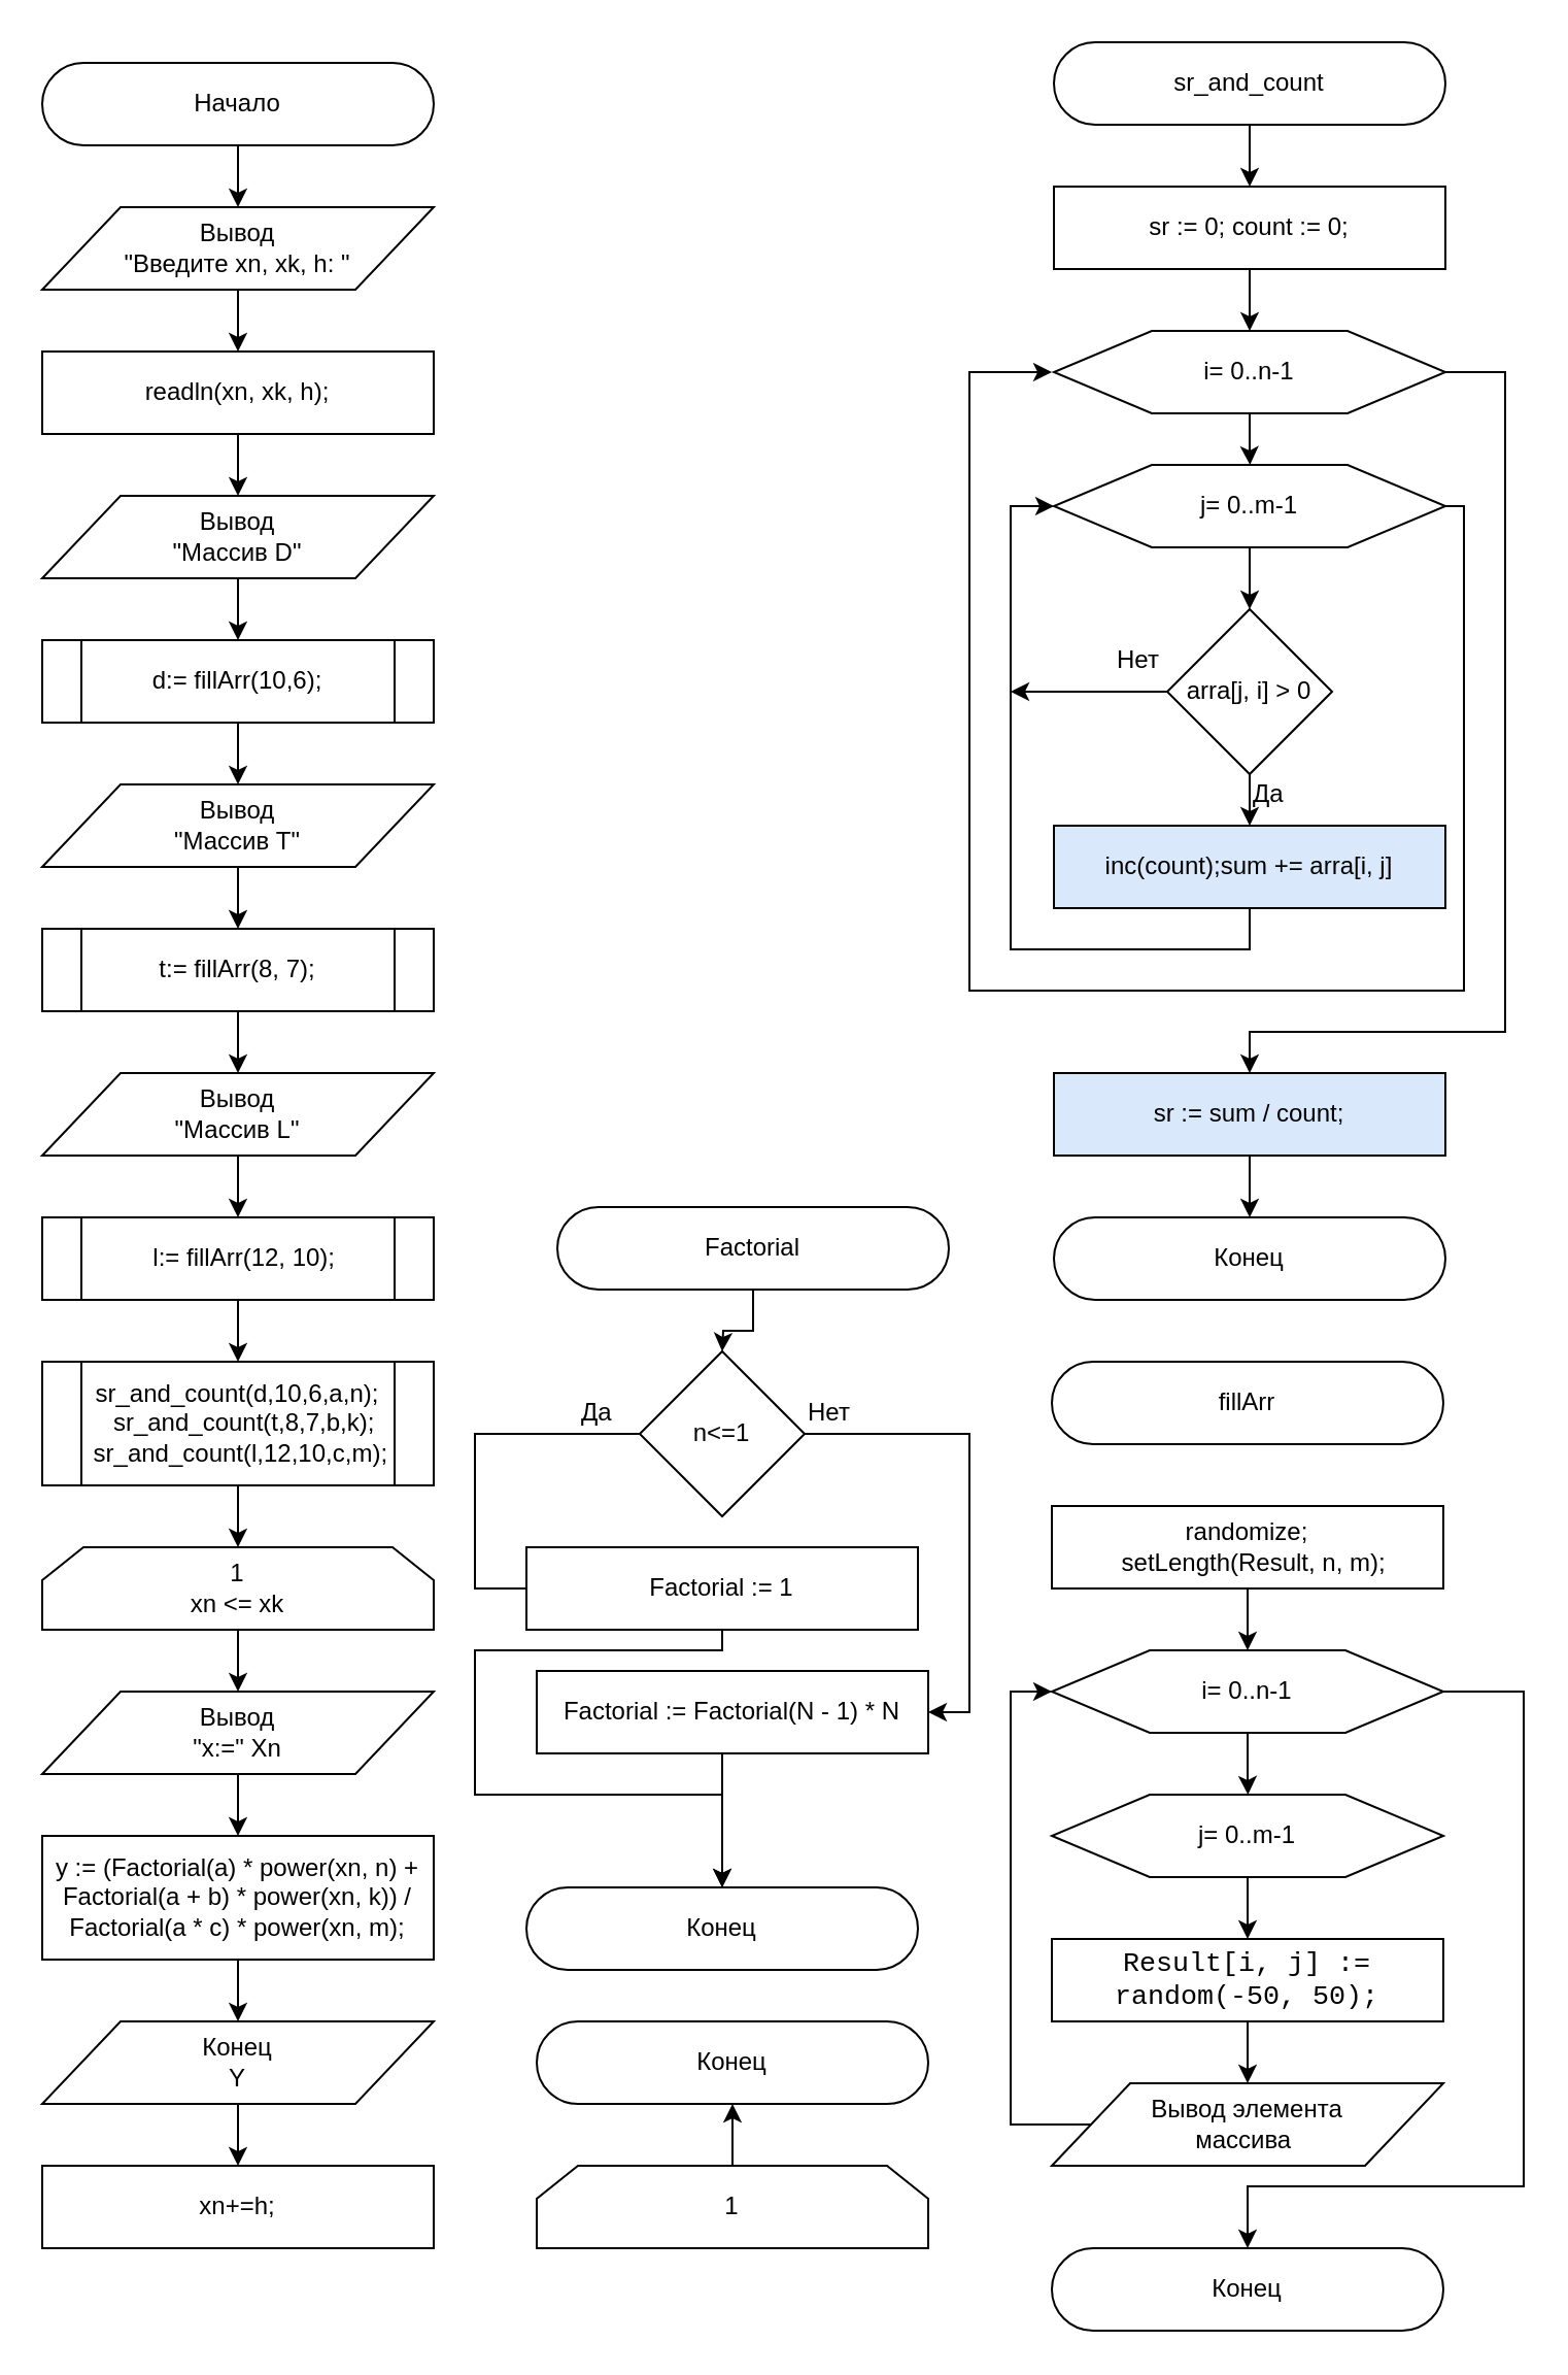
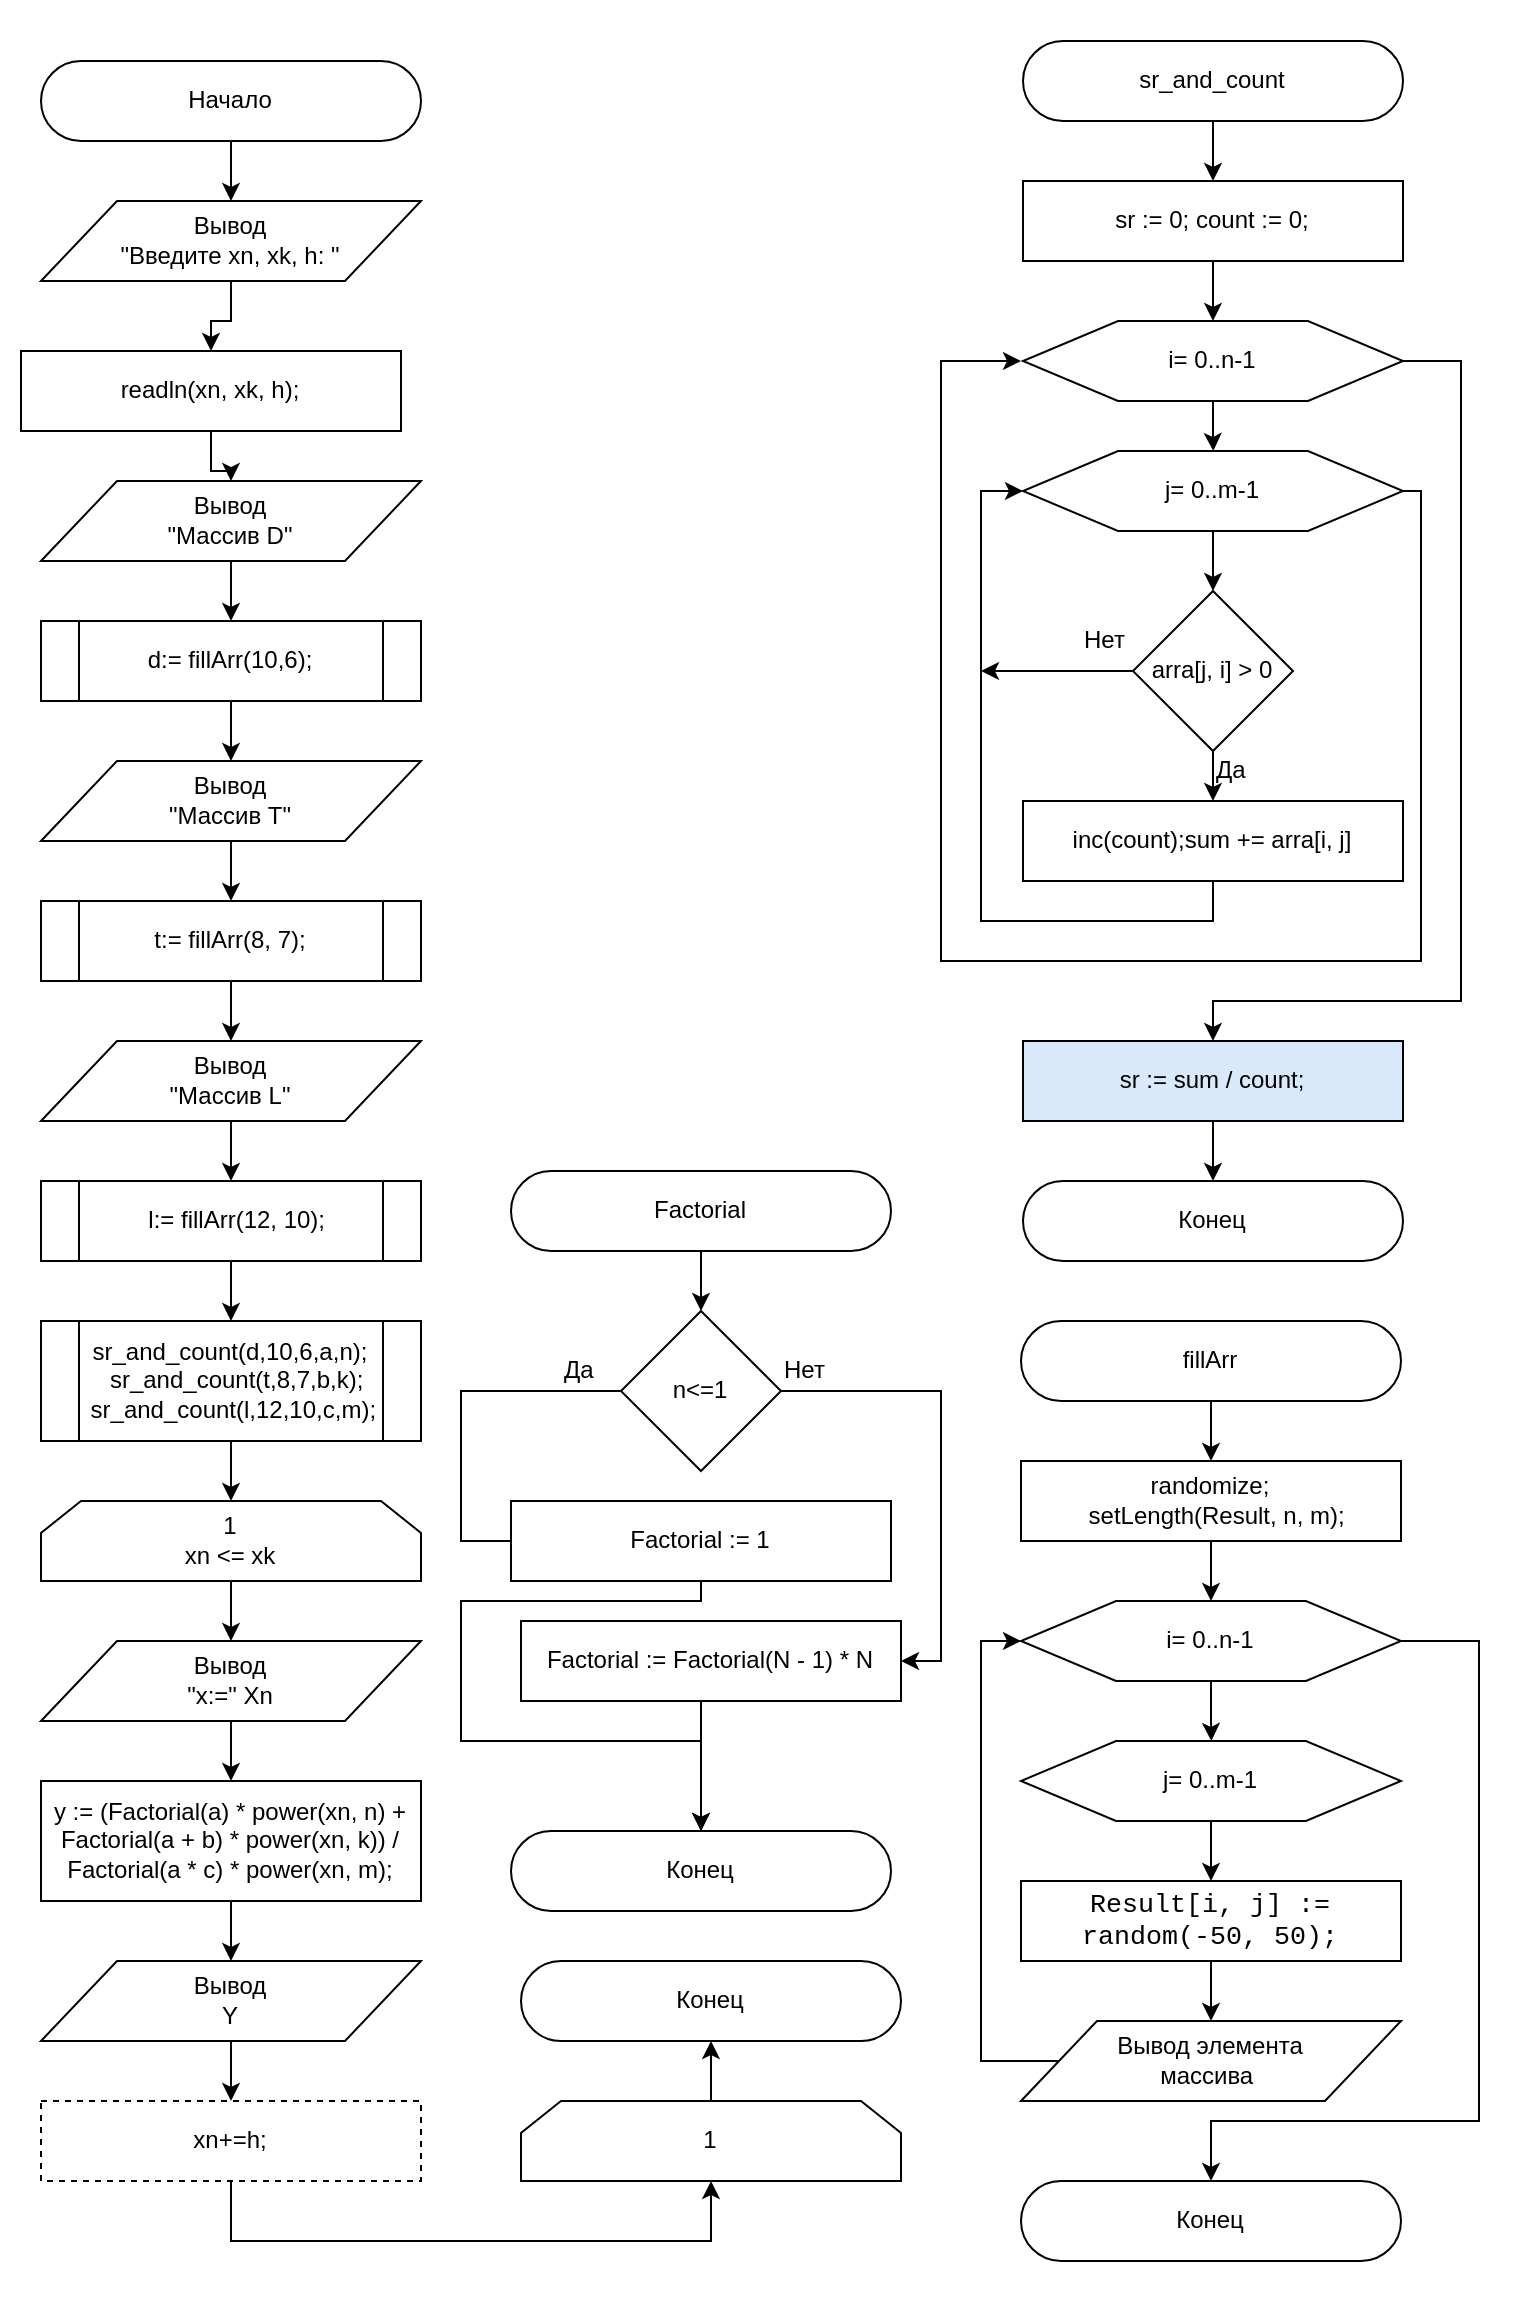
- <mxCell id="19" value="readln(xn, xk, h);" style="rounded=0;whiteSpace=wrap;html=1;" vertex="1" parent="1"><mxGeometry x="20" y="170" width="190" height="40" as="geometry" /></mxCell>
+ <mxCell id="19" value="readln(xn, xk, h);" style="rounded=0;whiteSpace=wrap;html=1;" vertex="1" parent="1"><mxGeometry x="10" y="175" width="190" height="40" as="geometry" /></mxCell>
- <mxCell id="76" value="&lt;div&gt;inc(count);sum += arra[i, j]&lt;/div&gt;" style="rounded=0;whiteSpace=wrap;html=1;fillColor=#dae8fc;" vertex="1" parent="1"><mxGeometry x="511" y="400" width="190" height="40" as="geometry" /></mxCell>
+ <mxCell id="76" value="&lt;div&gt;inc(count);sum += arra[i, j]&lt;/div&gt;" style="rounded=0;whiteSpace=wrap;html=1;" vertex="1" parent="1"><mxGeometry x="511" y="400" width="190" height="40" as="geometry" /></mxCell>
- <mxCell id="50" value="Factorial" style="rounded=1;whiteSpace=wrap;html=1;arcSize=50;" vertex="1" parent="1"><mxGeometry x="270" y="585" width="190" height="40" as="geometry" /></mxCell>
+ <mxCell id="50" value="Factorial" style="rounded=1;whiteSpace=wrap;html=1;arcSize=50;" vertex="1" parent="1"><mxGeometry x="255" y="585" width="190" height="40" as="geometry" /></mxCell>
+ <mxCell id="2" style="edgeStyle=orthogonalEdgeStyle;rounded=0;orthogonalLoop=1;jettySize=auto;html=1;" edge="1" parent="1" source="3" target="5"><mxGeometry relative="1" as="geometry" /></mxCell>
- <mxCell id="43" value="Конец&lt;br&gt;Y" style="shape=parallelogram;perimeter=parallelogramPerimeter;whiteSpace=wrap;html=1;" vertex="1" parent="1"><mxGeometry x="20" y="980" width="190" height="40" as="geometry" /></mxCell>
+ <mxCell id="43" value="Вывод&lt;br&gt;Y" style="shape=parallelogram;perimeter=parallelogramPerimeter;whiteSpace=wrap;html=1;" vertex="1" parent="1"><mxGeometry x="20" y="980" width="190" height="40" as="geometry" /></mxCell>
- <mxCell id="45" value="xn+=h;" style="rounded=0;whiteSpace=wrap;html=1;" vertex="1" parent="1"><mxGeometry x="20" y="1050" width="190" height="40" as="geometry" /></mxCell>
+ <mxCell id="45" value="xn+=h;" style="rounded=0;whiteSpace=wrap;html=1;dashed=1;" vertex="1" parent="1"><mxGeometry x="20" y="1050" width="190" height="40" as="geometry" /></mxCell>
+ <mxCell id="44" style="edgeStyle=orthogonalEdgeStyle;rounded=0;orthogonalLoop=1;jettySize=auto;html=1;entryX=0.5;entryY=1;entryDx=0;entryDy=0;exitX=0.5;exitY=1;exitDx=0;exitDy=0;" edge="1" parent="1" source="45" target="47"><mxGeometry relative="1" as="geometry"><mxPoint x="70" y="1120" as="sourcePoint" /><Array as="points"><mxPoint x="115" y="1120" /><mxPoint x="355" y="1120" /></Array></mxGeometry></mxCell>
